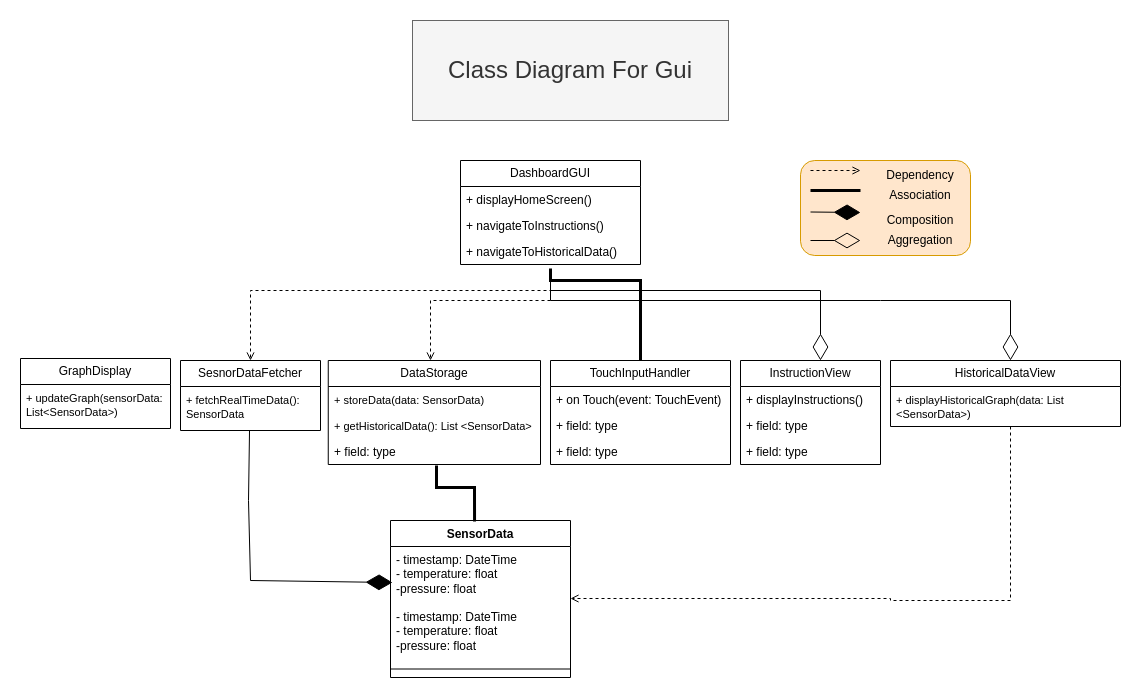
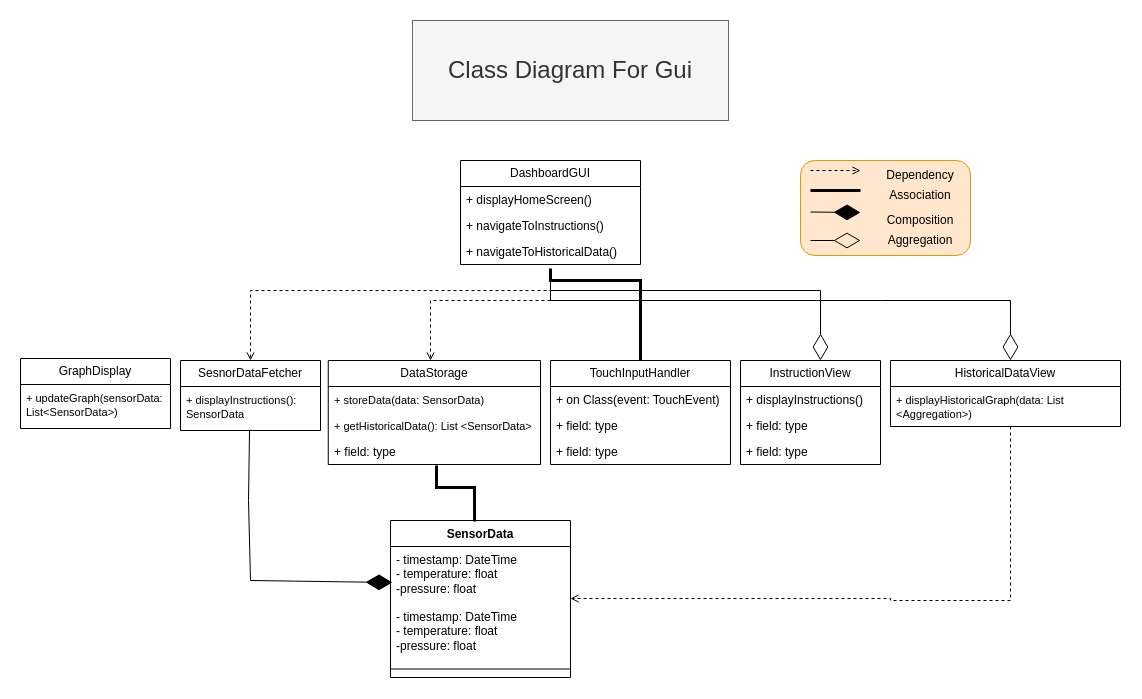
- <mxCell id="9" value="&lt;font style=&quot;font-size: 11px;&quot;&gt;+ fetchRealTimeData(): SensorData&lt;/font&gt;" style="text;strokeColor=none;fillColor=none;align=left;verticalAlign=top;spacingLeft=4;spacingRight=4;overflow=hidden;rotatable=0;points=[[0,0.5],[1,0.5]];portConstraint=eastwest;whiteSpace=wrap;html=1;" vertex="1" parent="8"><mxGeometry y="26" width="140" height="44" as="geometry" /></mxCell>
+ <mxCell id="9" value="&lt;font style=&quot;font-size: 11px;&quot;&gt;+ displayInstructions(): SensorData&lt;/font&gt;" style="text;strokeColor=none;fillColor=none;align=left;verticalAlign=top;spacingLeft=4;spacingRight=4;overflow=hidden;rotatable=0;points=[[0,0.5],[1,0.5]];portConstraint=eastwest;whiteSpace=wrap;html=1;" vertex="1" parent="8"><mxGeometry y="26" width="140" height="44" as="geometry" /></mxCell>
- <mxCell id="17" value="+ on Touch(event: TouchEvent)" style="text;strokeColor=none;fillColor=none;align=left;verticalAlign=top;spacingLeft=4;spacingRight=4;overflow=hidden;rotatable=0;points=[[0,0.5],[1,0.5]];portConstraint=eastwest;whiteSpace=wrap;html=1;" vertex="1" parent="16"><mxGeometry y="26" width="180" height="26" as="geometry" /></mxCell>
+ <mxCell id="17" value="+ on Class(event: TouchEvent)" style="text;strokeColor=none;fillColor=none;align=left;verticalAlign=top;spacingLeft=4;spacingRight=4;overflow=hidden;rotatable=0;points=[[0,0.5],[1,0.5]];portConstraint=eastwest;whiteSpace=wrap;html=1;" vertex="1" parent="16"><mxGeometry y="26" width="180" height="26" as="geometry" /></mxCell>
- <mxCell id="15" value="&lt;div&gt;&lt;span style=&quot;font-size: 11px; background-color: transparent; color: light-dark(rgb(0, 0, 0), rgb(255, 255, 255));&quot;&gt;+ displayHistoricalGraph(data: List &amp;lt;SensorData&amp;gt;)&lt;/span&gt;&lt;/div&gt;&lt;div&gt;&lt;font style=&quot;font-size: 11px;&quot;&gt;&lt;br&gt;&lt;/font&gt;&lt;/div&gt;&lt;div&gt;&lt;font style=&quot;font-size: 11px;&quot;&gt;&lt;br&gt;&lt;/font&gt;&lt;/div&gt;&lt;div&gt;&lt;font style=&quot;font-size: 11px;&quot;&gt;&lt;br&gt;&lt;/font&gt;&lt;/div&gt;" style="text;strokeColor=none;fillColor=none;align=left;verticalAlign=top;spacingLeft=4;spacingRight=4;overflow=hidden;rotatable=0;points=[[0,0.5],[1,0.5]];portConstraint=eastwest;whiteSpace=wrap;html=1;" vertex="1" parent="14"><mxGeometry y="26" width="230" height="40" as="geometry" /></mxCell>
+ <mxCell id="15" value="&lt;div&gt;&lt;span style=&quot;font-size: 11px; background-color: transparent; color: light-dark(rgb(0, 0, 0), rgb(255, 255, 255));&quot;&gt;+ displayHistoricalGraph(data: List &amp;lt;Aggregation&amp;gt;)&lt;/span&gt;&lt;/div&gt;&lt;div&gt;&lt;font style=&quot;font-size: 11px;&quot;&gt;&lt;br&gt;&lt;/font&gt;&lt;/div&gt;&lt;div&gt;&lt;font style=&quot;font-size: 11px;&quot;&gt;&lt;br&gt;&lt;/font&gt;&lt;/div&gt;&lt;div&gt;&lt;font style=&quot;font-size: 11px;&quot;&gt;&lt;br&gt;&lt;/font&gt;&lt;/div&gt;" style="text;strokeColor=none;fillColor=none;align=left;verticalAlign=top;spacingLeft=4;spacingRight=4;overflow=hidden;rotatable=0;points=[[0,0.5],[1,0.5]];portConstraint=eastwest;whiteSpace=wrap;html=1;" vertex="1" parent="14"><mxGeometry y="26" width="230" height="40" as="geometry" /></mxCell>
